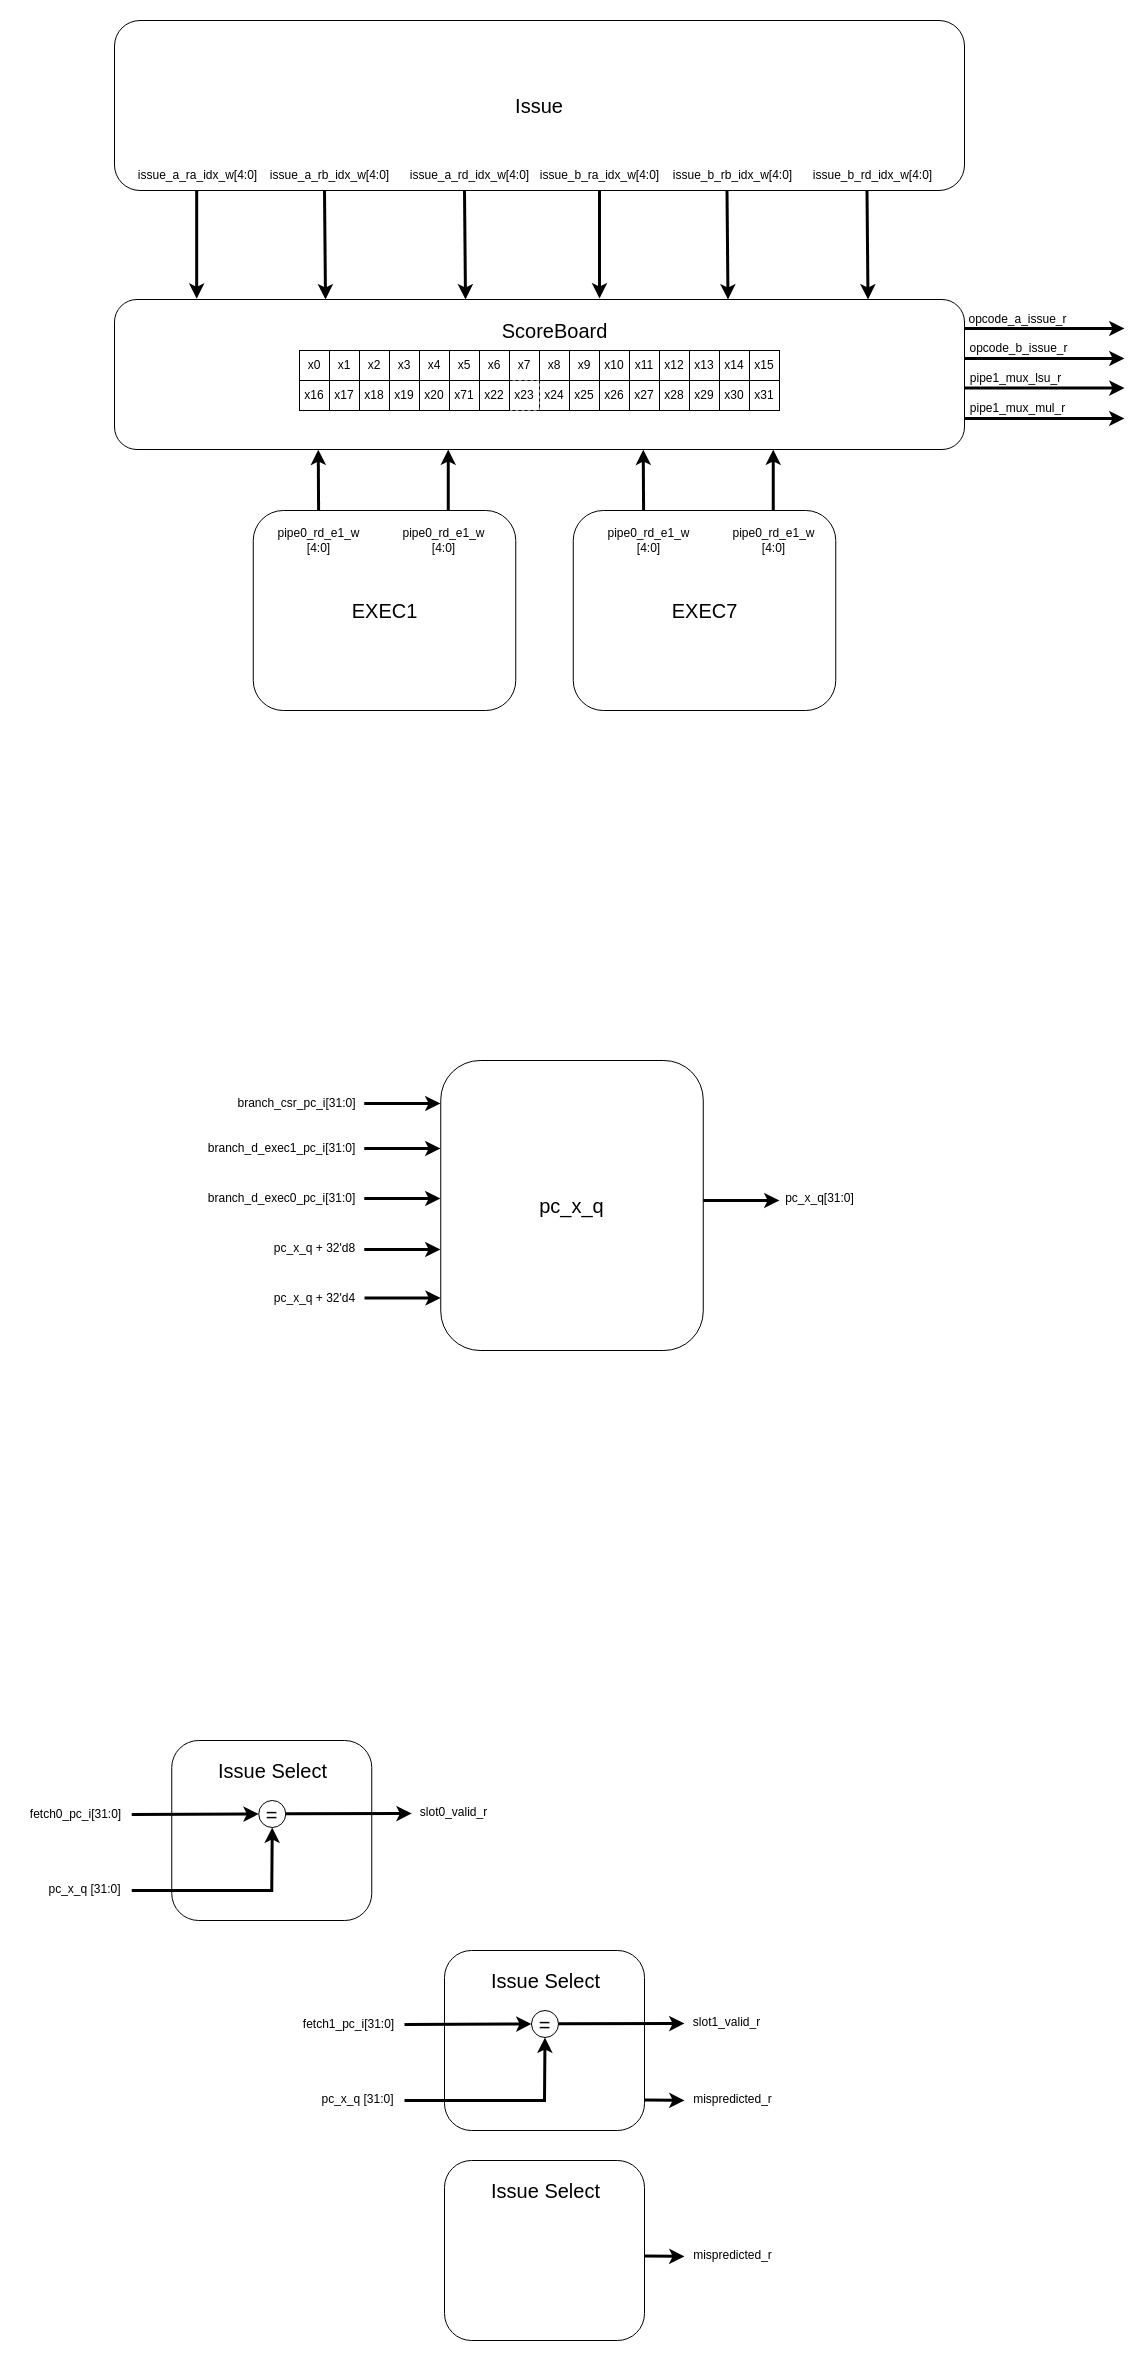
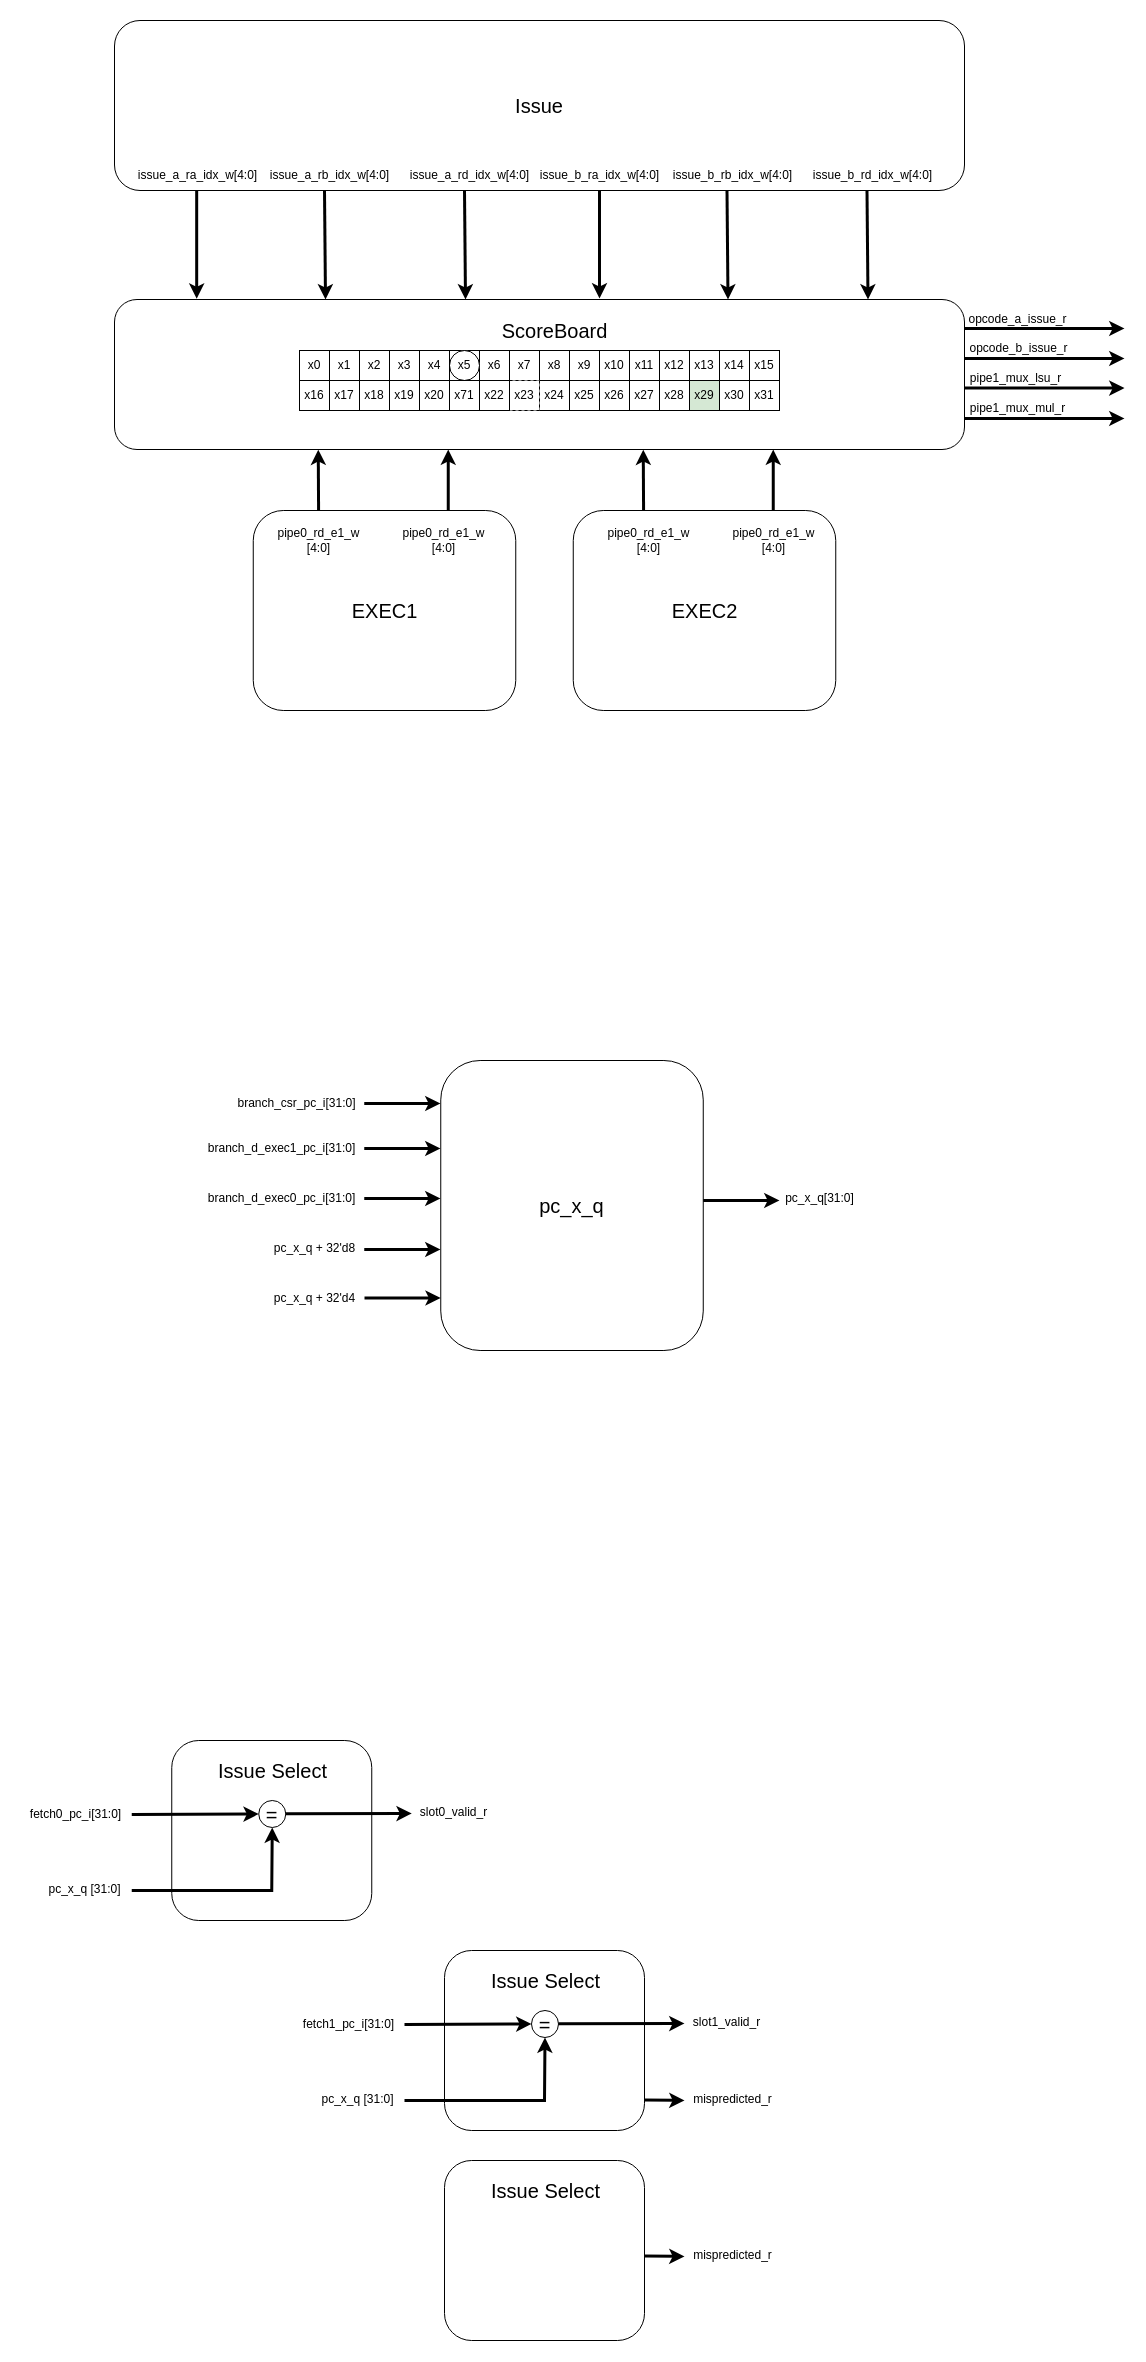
- <mxCell id="51" value="x5" style="rounded=0;whiteSpace=wrap;html=1;" vertex="1" parent="1"><mxGeometry x="449" y="350" width="30" height="30" as="geometry" /></mxCell>
+ <mxCell id="51" value="x5" style="ellipse;whiteSpace=wrap;html=1;" vertex="1" parent="1"><mxGeometry x="449" y="350" width="30" height="30" as="geometry" /></mxCell>
- <mxCell id="107" value="x29" style="rounded=0;whiteSpace=wrap;html=1;" vertex="1" parent="1"><mxGeometry x="689" y="380" width="30" height="30" as="geometry" /></mxCell>
+ <mxCell id="107" value="x29" style="rounded=0;whiteSpace=wrap;html=1;fillColor=#d5e8d4;" vertex="1" parent="1"><mxGeometry x="689" y="380" width="30" height="30" as="geometry" /></mxCell>
- <mxCell id="3" value="&lt;font style=&quot;font-size: 20px;&quot;&gt;EXEC7&lt;/font&gt;" style="rounded=1;whiteSpace=wrap;html=1;" vertex="1" parent="1"><mxGeometry x="572.75" y="510" width="262.5" height="200" as="geometry" /></mxCell>
+ <mxCell id="3" value="&lt;font style=&quot;font-size: 20px;&quot;&gt;EXEC2&lt;/font&gt;" style="rounded=1;whiteSpace=wrap;html=1;" vertex="1" parent="1"><mxGeometry x="572.75" y="510" width="262.5" height="200" as="geometry" /></mxCell>
